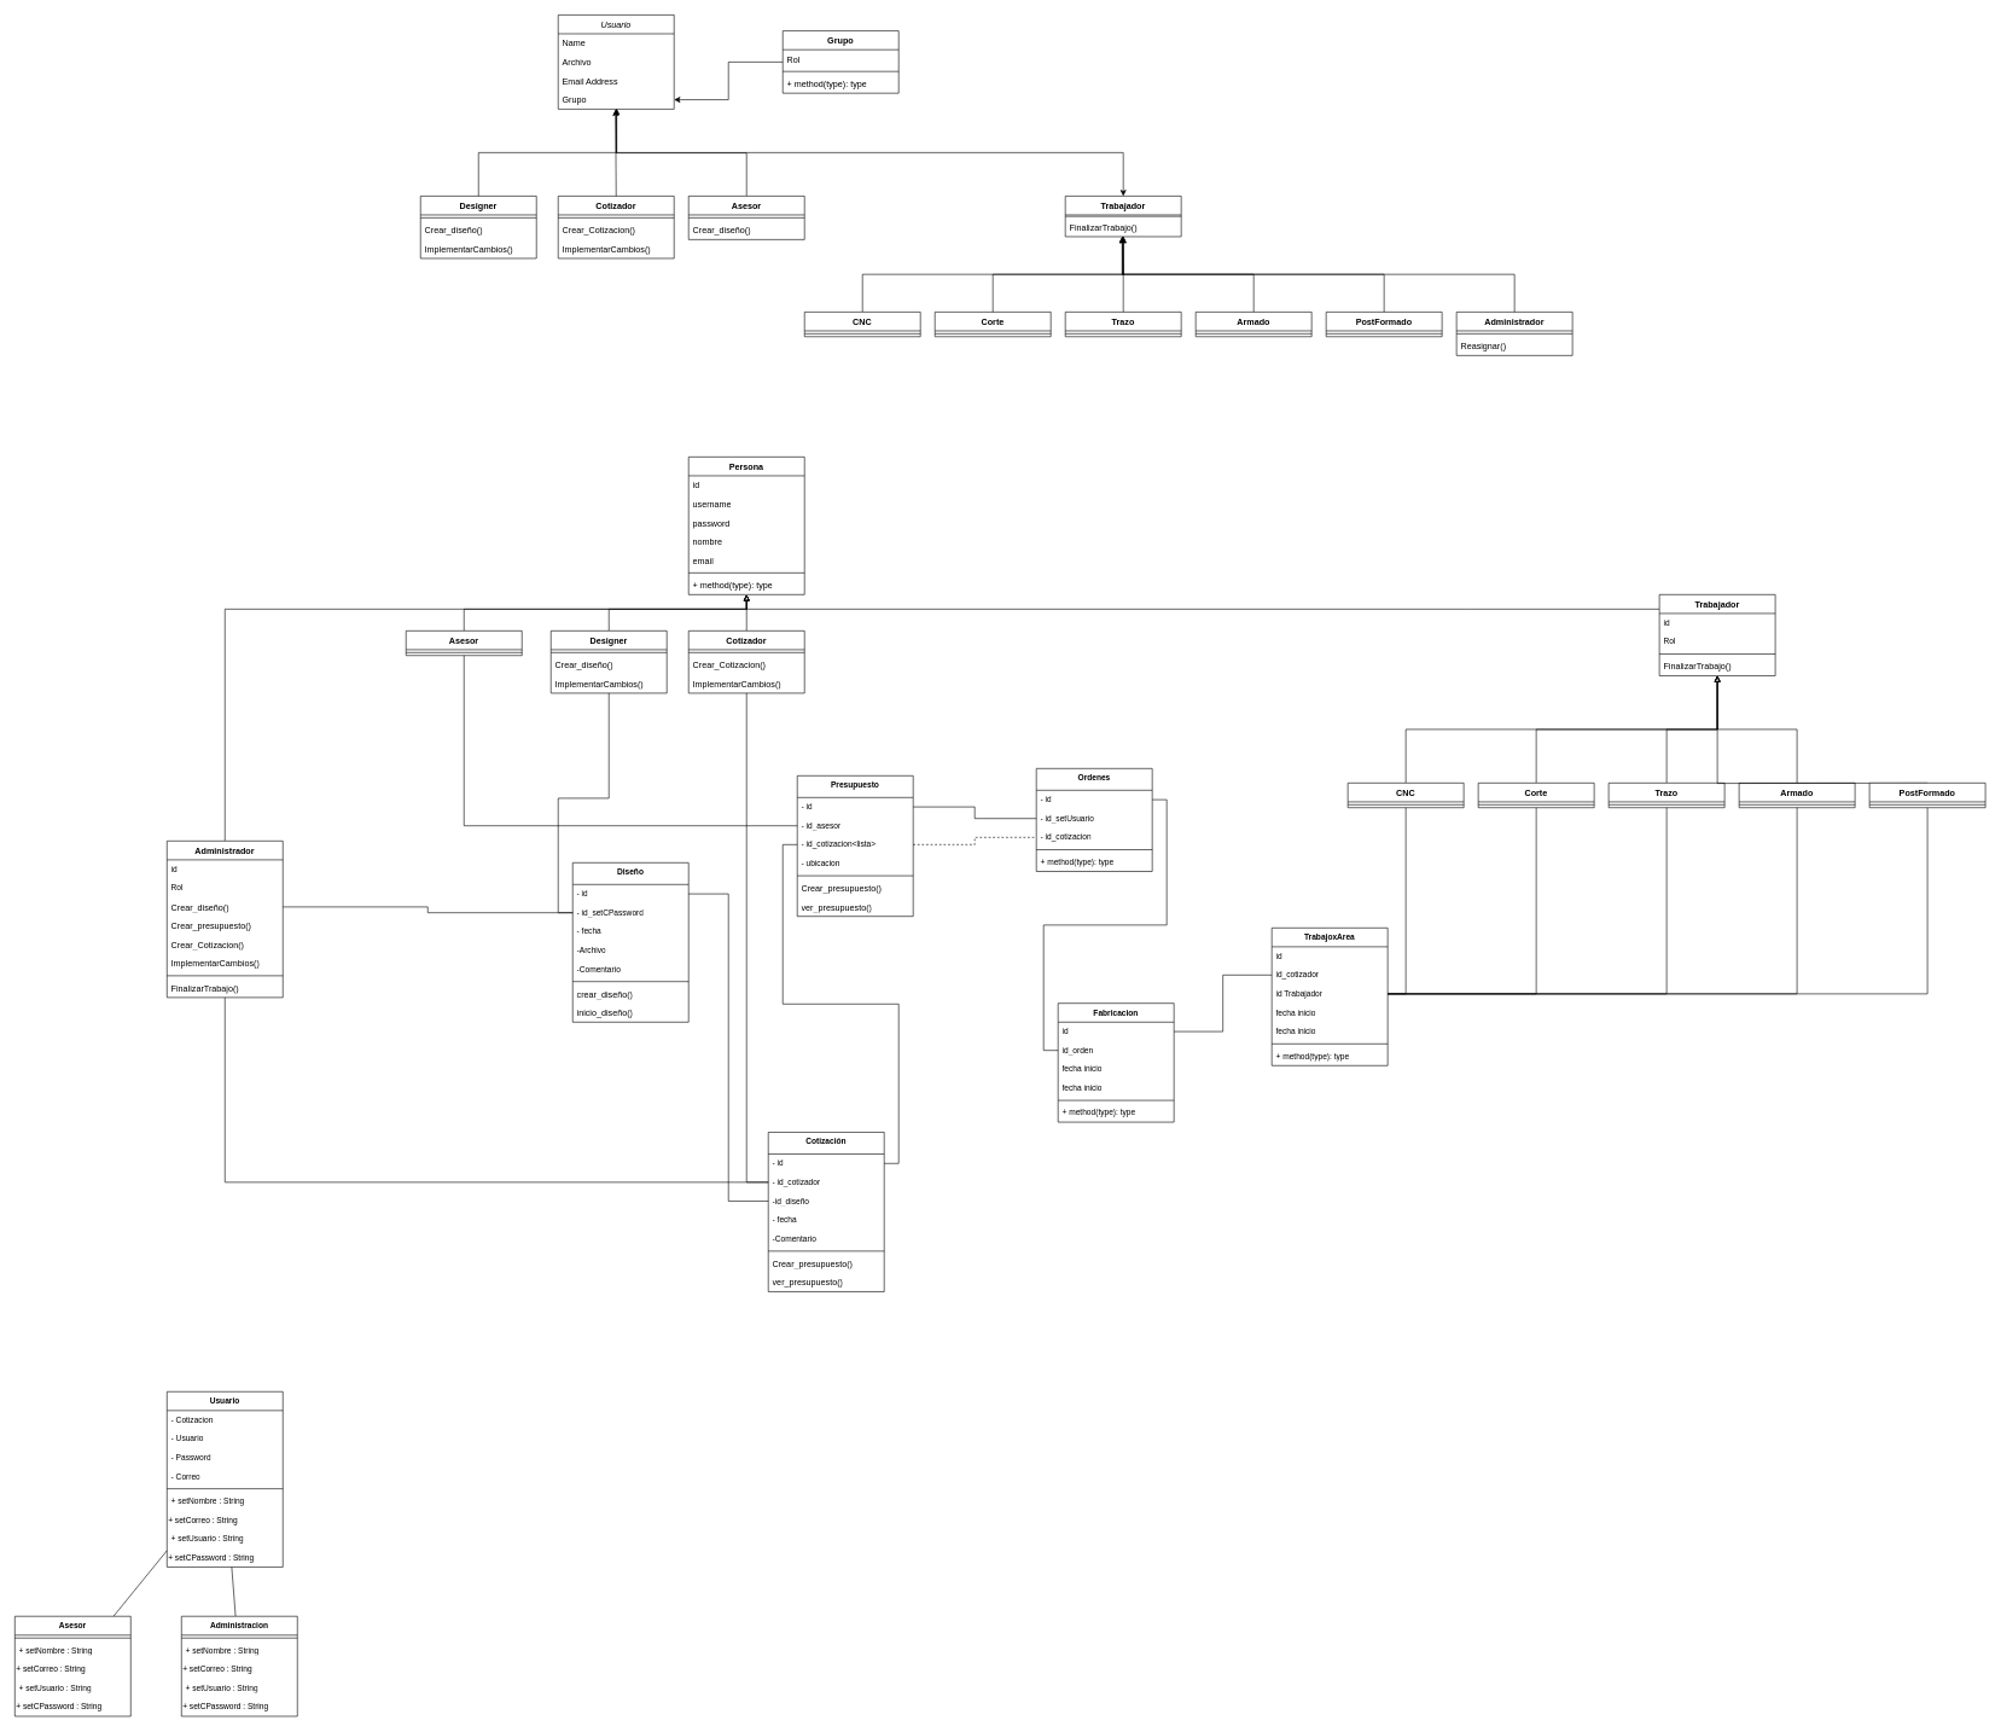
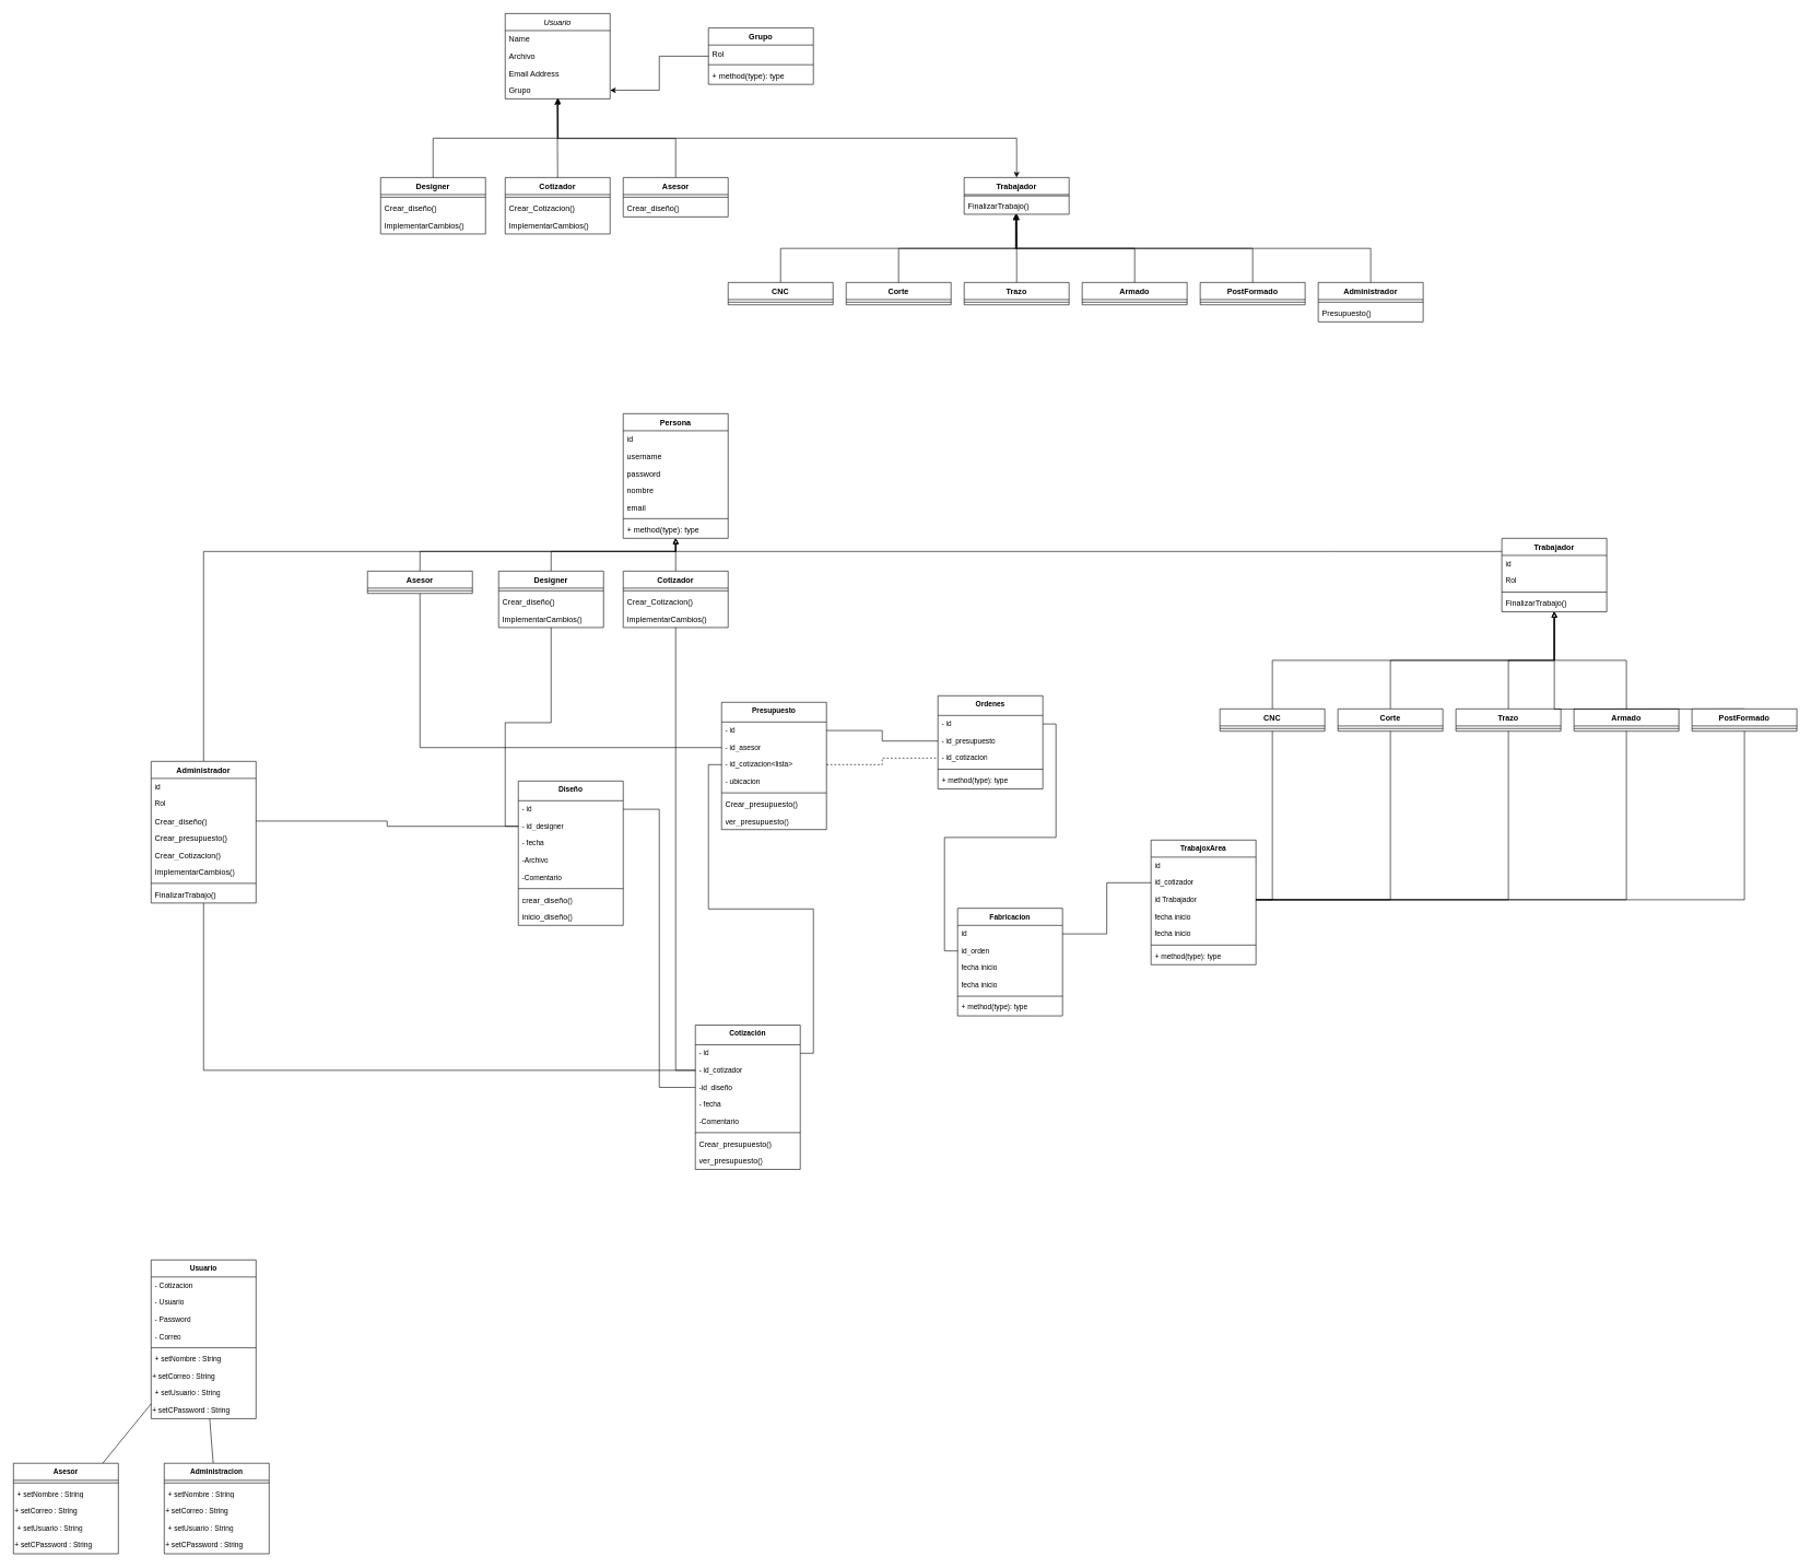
- <mxCell id="44" value="Reasignar()" style="text;strokeColor=none;fillColor=none;align=left;verticalAlign=top;spacingLeft=4;spacingRight=4;overflow=hidden;rotatable=0;points=[[0,0.5],[1,0.5]];portConstraint=eastwest;whiteSpace=wrap;html=1;" parent="42" vertex="1"><mxGeometry y="34" width="160" height="26" as="geometry" /></mxCell>
+ <mxCell id="44" value="Presupuesto()" style="text;strokeColor=none;fillColor=none;align=left;verticalAlign=top;spacingLeft=4;spacingRight=4;overflow=hidden;rotatable=0;points=[[0,0.5],[1,0.5]];portConstraint=eastwest;whiteSpace=wrap;html=1;" parent="42" vertex="1"><mxGeometry y="34" width="160" height="26" as="geometry" /></mxCell>
- <mxCell id="104" value="- id_setUsuario" style="text;strokeColor=none;fillColor=none;align=left;verticalAlign=top;spacingLeft=4;spacingRight=4;overflow=hidden;rotatable=0;points=[[0,0.5],[1,0.5]];portConstraint=eastwest;whiteSpace=wrap;html=1;fontSize=11;fontFamily=Helvetica;fontColor=default;" parent="102" vertex="1"><mxGeometry y="56" width="160" height="26" as="geometry" /></mxCell>
+ <mxCell id="104" value="- id_presupuesto" style="text;strokeColor=none;fillColor=none;align=left;verticalAlign=top;spacingLeft=4;spacingRight=4;overflow=hidden;rotatable=0;points=[[0,0.5],[1,0.5]];portConstraint=eastwest;whiteSpace=wrap;html=1;fontSize=11;fontFamily=Helvetica;fontColor=default;" parent="102" vertex="1"><mxGeometry y="56" width="160" height="26" as="geometry" /></mxCell>
- <mxCell id="86" value="- id_setCPassword" style="text;strokeColor=none;fillColor=none;align=left;verticalAlign=top;spacingLeft=4;spacingRight=4;overflow=hidden;rotatable=0;points=[[0,0.5],[1,0.5]];portConstraint=eastwest;whiteSpace=wrap;html=1;fontSize=11;fontFamily=Helvetica;fontColor=default;" parent="84" vertex="1"><mxGeometry y="56" width="160" height="26" as="geometry" /></mxCell>
+ <mxCell id="86" value="- id_designer" style="text;strokeColor=none;fillColor=none;align=left;verticalAlign=top;spacingLeft=4;spacingRight=4;overflow=hidden;rotatable=0;points=[[0,0.5],[1,0.5]];portConstraint=eastwest;whiteSpace=wrap;html=1;fontSize=11;fontFamily=Helvetica;fontColor=default;" parent="84" vertex="1"><mxGeometry y="56" width="160" height="26" as="geometry" /></mxCell>
